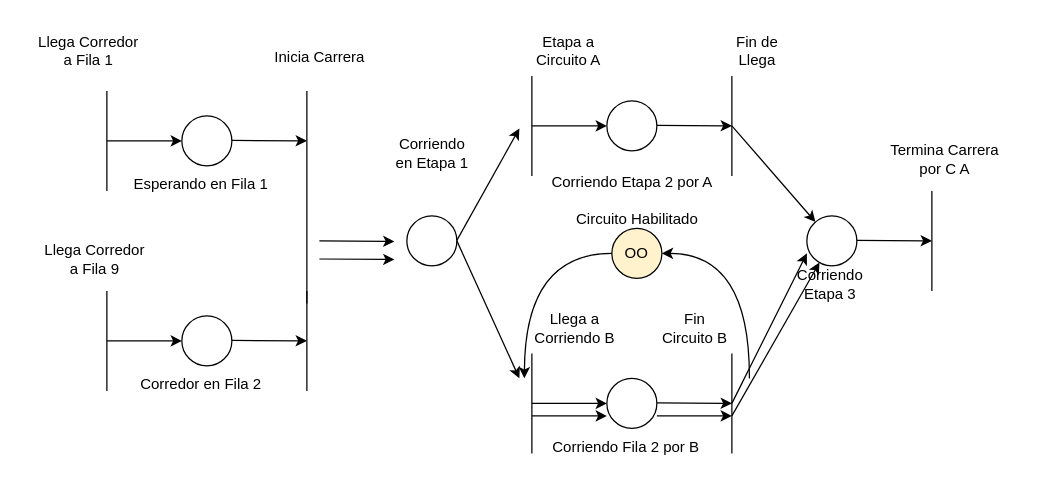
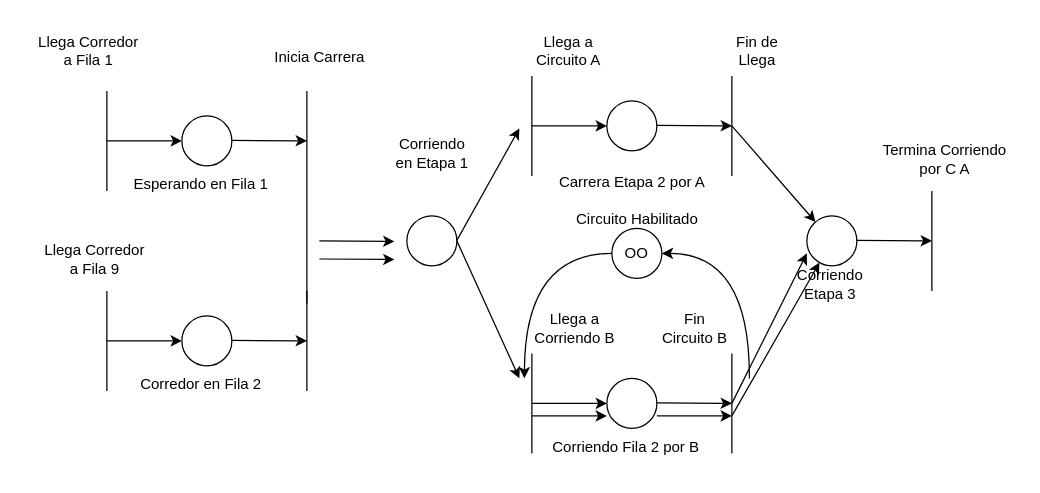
- <mxCell id="34" value="Etapa a&lt;div&gt;Circuito A&lt;/div&gt;" style="text;html=1;align=center;verticalAlign=middle;resizable=0;points=[];autosize=1;strokeColor=none;fillColor=none;" vertex="1" parent="1"><mxGeometry x="419" y="20" width="70" height="40" as="geometry" /></mxCell>
+ <mxCell id="34" value="Llega a&lt;div&gt;Circuito A&lt;/div&gt;" style="text;html=1;align=center;verticalAlign=middle;resizable=0;points=[];autosize=1;strokeColor=none;fillColor=none;" vertex="1" parent="1"><mxGeometry x="419" y="20" width="70" height="40" as="geometry" /></mxCell>
- <mxCell id="42" value="Termina Carrera&lt;div&gt;por C A&lt;/div&gt;" style="text;html=1;align=center;verticalAlign=middle;resizable=0;points=[];autosize=1;strokeColor=none;fillColor=none;" vertex="1" parent="1"><mxGeometry x="700" y="107" width="110" height="40" as="geometry" /></mxCell>
+ <mxCell id="42" value="Termina Corriendo&lt;div&gt;por C A&lt;/div&gt;" style="text;html=1;align=center;verticalAlign=middle;resizable=0;points=[];autosize=1;strokeColor=none;fillColor=none;" vertex="1" parent="1"><mxGeometry x="700" y="107" width="110" height="40" as="geometry" /></mxCell>
- <mxCell id="36" value="Corriendo Etapa 2 por A" style="text;html=1;align=center;verticalAlign=middle;resizable=0;points=[];autosize=1;strokeColor=none;fillColor=none;" vertex="1" parent="1"><mxGeometry x="430" y="130" width="150" height="30" as="geometry" /></mxCell>
+ <mxCell id="36" value="Carrera Etapa 2 por A" style="text;html=1;align=center;verticalAlign=middle;resizable=0;points=[];autosize=1;strokeColor=none;fillColor=none;" vertex="1" parent="1"><mxGeometry x="430" y="130" width="150" height="30" as="geometry" /></mxCell>
- <mxCell id="46" value="OO" style="ellipse;whiteSpace=wrap;html=1;aspect=fixed;fillColor=#fff2cc;" vertex="1" parent="1"><mxGeometry x="489" y="182" width="40" height="40" as="geometry" /></mxCell>
+ <mxCell id="46" value="OO" style="ellipse;whiteSpace=wrap;html=1;aspect=fixed;" vertex="1" parent="1"><mxGeometry x="489" y="182" width="40" height="40" as="geometry" /></mxCell>
